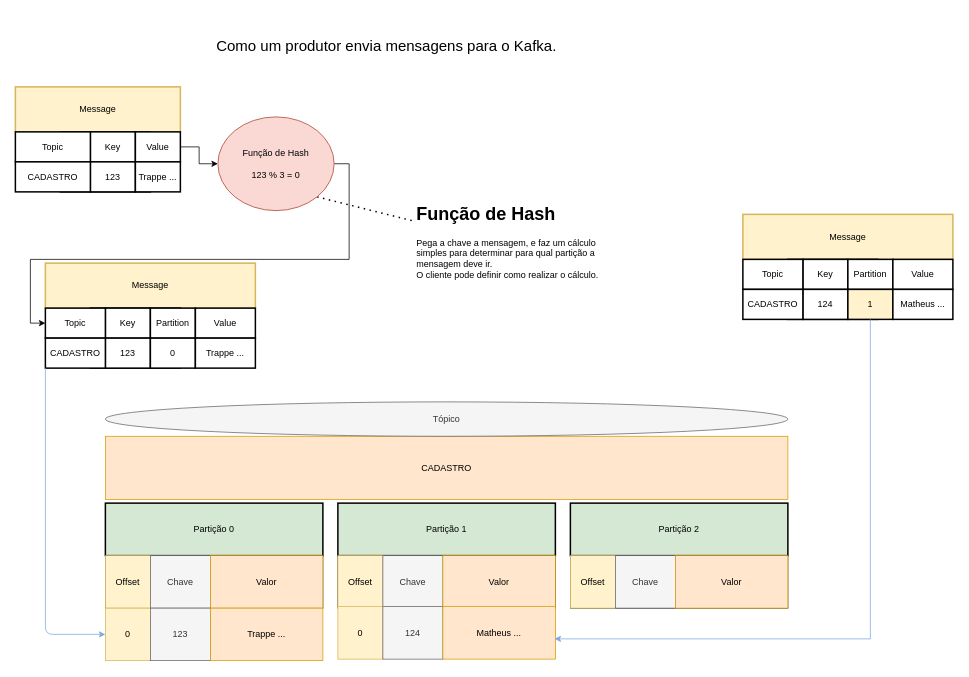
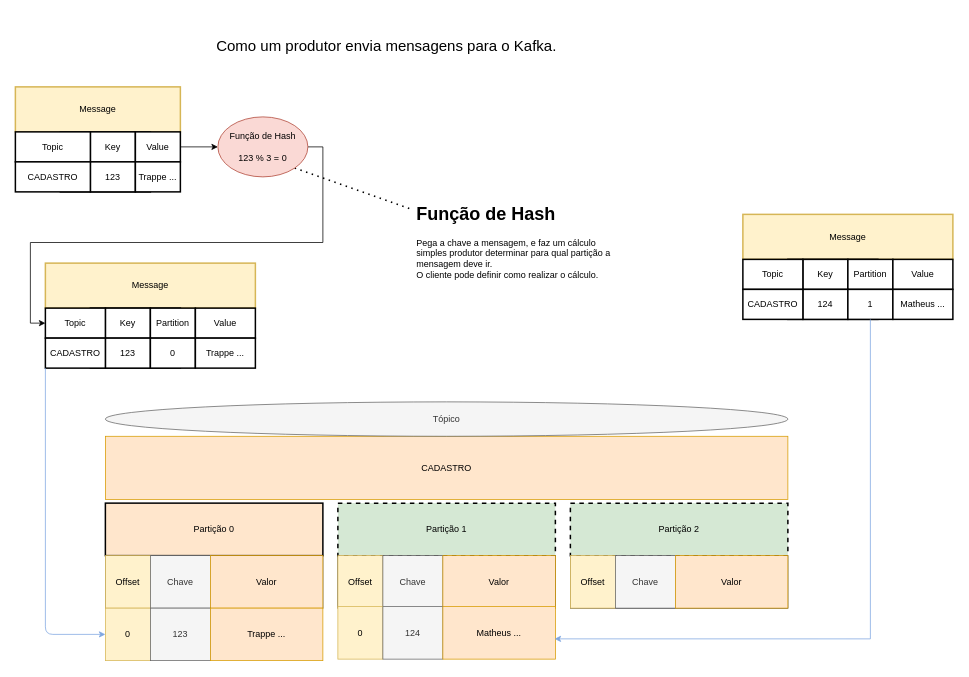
- <mxCell id="26" value="Função de Hash&lt;br&gt;&lt;br&gt;123 % 3 = 0" style="ellipse;whiteSpace=wrap;html=1;fillColor=#fad9d5;strokeColor=#ae4132;" parent="1" vertex="1"><mxGeometry x="290" y="155" width="155" height="125" as="geometry" /></mxCell>
+ <mxCell id="26" value="Função de Hash&lt;br&gt;&lt;br&gt;123 % 3 = 0" style="ellipse;whiteSpace=wrap;html=1;fillColor=#fad9d5;strokeColor=#ae4132;" parent="1" vertex="1"><mxGeometry x="290" y="155" width="120" height="80" as="geometry" /></mxCell>
- <mxCell id="18" value="&lt;h1&gt;Função de Hash&lt;/h1&gt;&lt;p&gt;Pega a chave a mensagem, e faz um cálculo simples para determinar para qual partição a mensagem deve ir.&lt;br&gt;O cliente pode definir como realizar o cálculo.&lt;/p&gt;" style="text;html=1;strokeColor=none;fillColor=none;spacing=5;spacingTop=-20;whiteSpace=wrap;overflow=hidden;rounded=0;" parent="1" vertex="1"><mxGeometry x="550" y="265" width="290" height="130" as="geometry" /></mxCell>
+ <mxCell id="18" value="&lt;h1&gt;Função de Hash&lt;/h1&gt;&lt;p&gt;Pega a chave a mensagem, e faz um cálculo simples produtor determinar para qual partição a mensagem deve ir.&lt;br&gt;O cliente pode definir como realizar o cálculo.&lt;/p&gt;" style="text;html=1;strokeColor=none;fillColor=none;spacing=5;spacingTop=-20;whiteSpace=wrap;overflow=hidden;rounded=0;" parent="1" vertex="1"><mxGeometry x="550" y="265" width="290" height="130" as="geometry" /></mxCell>
- <mxCell id="57" value="1" style="rounded=0;whiteSpace=wrap;html=1;strokeColor=#000000;strokeWidth=2;fillColor=#fff2cc;" parent="51" vertex="1"><mxGeometry x="140" y="100" width="60" height="40" as="geometry" /></mxCell>
+ <mxCell id="57" value="1" style="rounded=0;whiteSpace=wrap;html=1;strokeColor=#000000;strokeWidth=2;" parent="51" vertex="1"><mxGeometry x="140" y="100" width="60" height="40" as="geometry" /></mxCell>
- <mxCell id="3" value="Partição 0" style="rounded=0;whiteSpace=wrap;html=1;fillColor=#d5e8d4;strokeWidth=2;" parent="1" vertex="1"><mxGeometry x="140" y="670" width="290" height="70" as="geometry" /></mxCell>
+ <mxCell id="3" value="Partição 0" style="rounded=0;whiteSpace=wrap;html=1;fillColor=#ffe6cc;strokeWidth=2;" parent="1" vertex="1"><mxGeometry x="140" y="670" width="290" height="70" as="geometry" /></mxCell>
- <mxCell id="8" value="Partição 1" style="rounded=0;whiteSpace=wrap;html=1;fillColor=#d5e8d4;strokeWidth=2;" parent="1" vertex="1"><mxGeometry x="450" y="670" width="290" height="70" as="geometry" /></mxCell>
+ <mxCell id="8" value="Partição 1" style="rounded=0;whiteSpace=wrap;html=1;fillColor=#d5e8d4;strokeWidth=2;dashed=1;" parent="1" vertex="1"><mxGeometry x="450" y="670" width="290" height="70" as="geometry" /></mxCell>
- <mxCell id="13" value="Partição 2" style="rounded=0;whiteSpace=wrap;html=1;fillColor=#d5e8d4;strokeWidth=2;" parent="1" vertex="1"><mxGeometry x="760" y="670" width="290" height="70" as="geometry" /></mxCell>
+ <mxCell id="13" value="Partição 2" style="rounded=0;whiteSpace=wrap;html=1;fillColor=#d5e8d4;strokeWidth=2;dashed=1;" parent="1" vertex="1"><mxGeometry x="760" y="670" width="290" height="70" as="geometry" /></mxCell>
